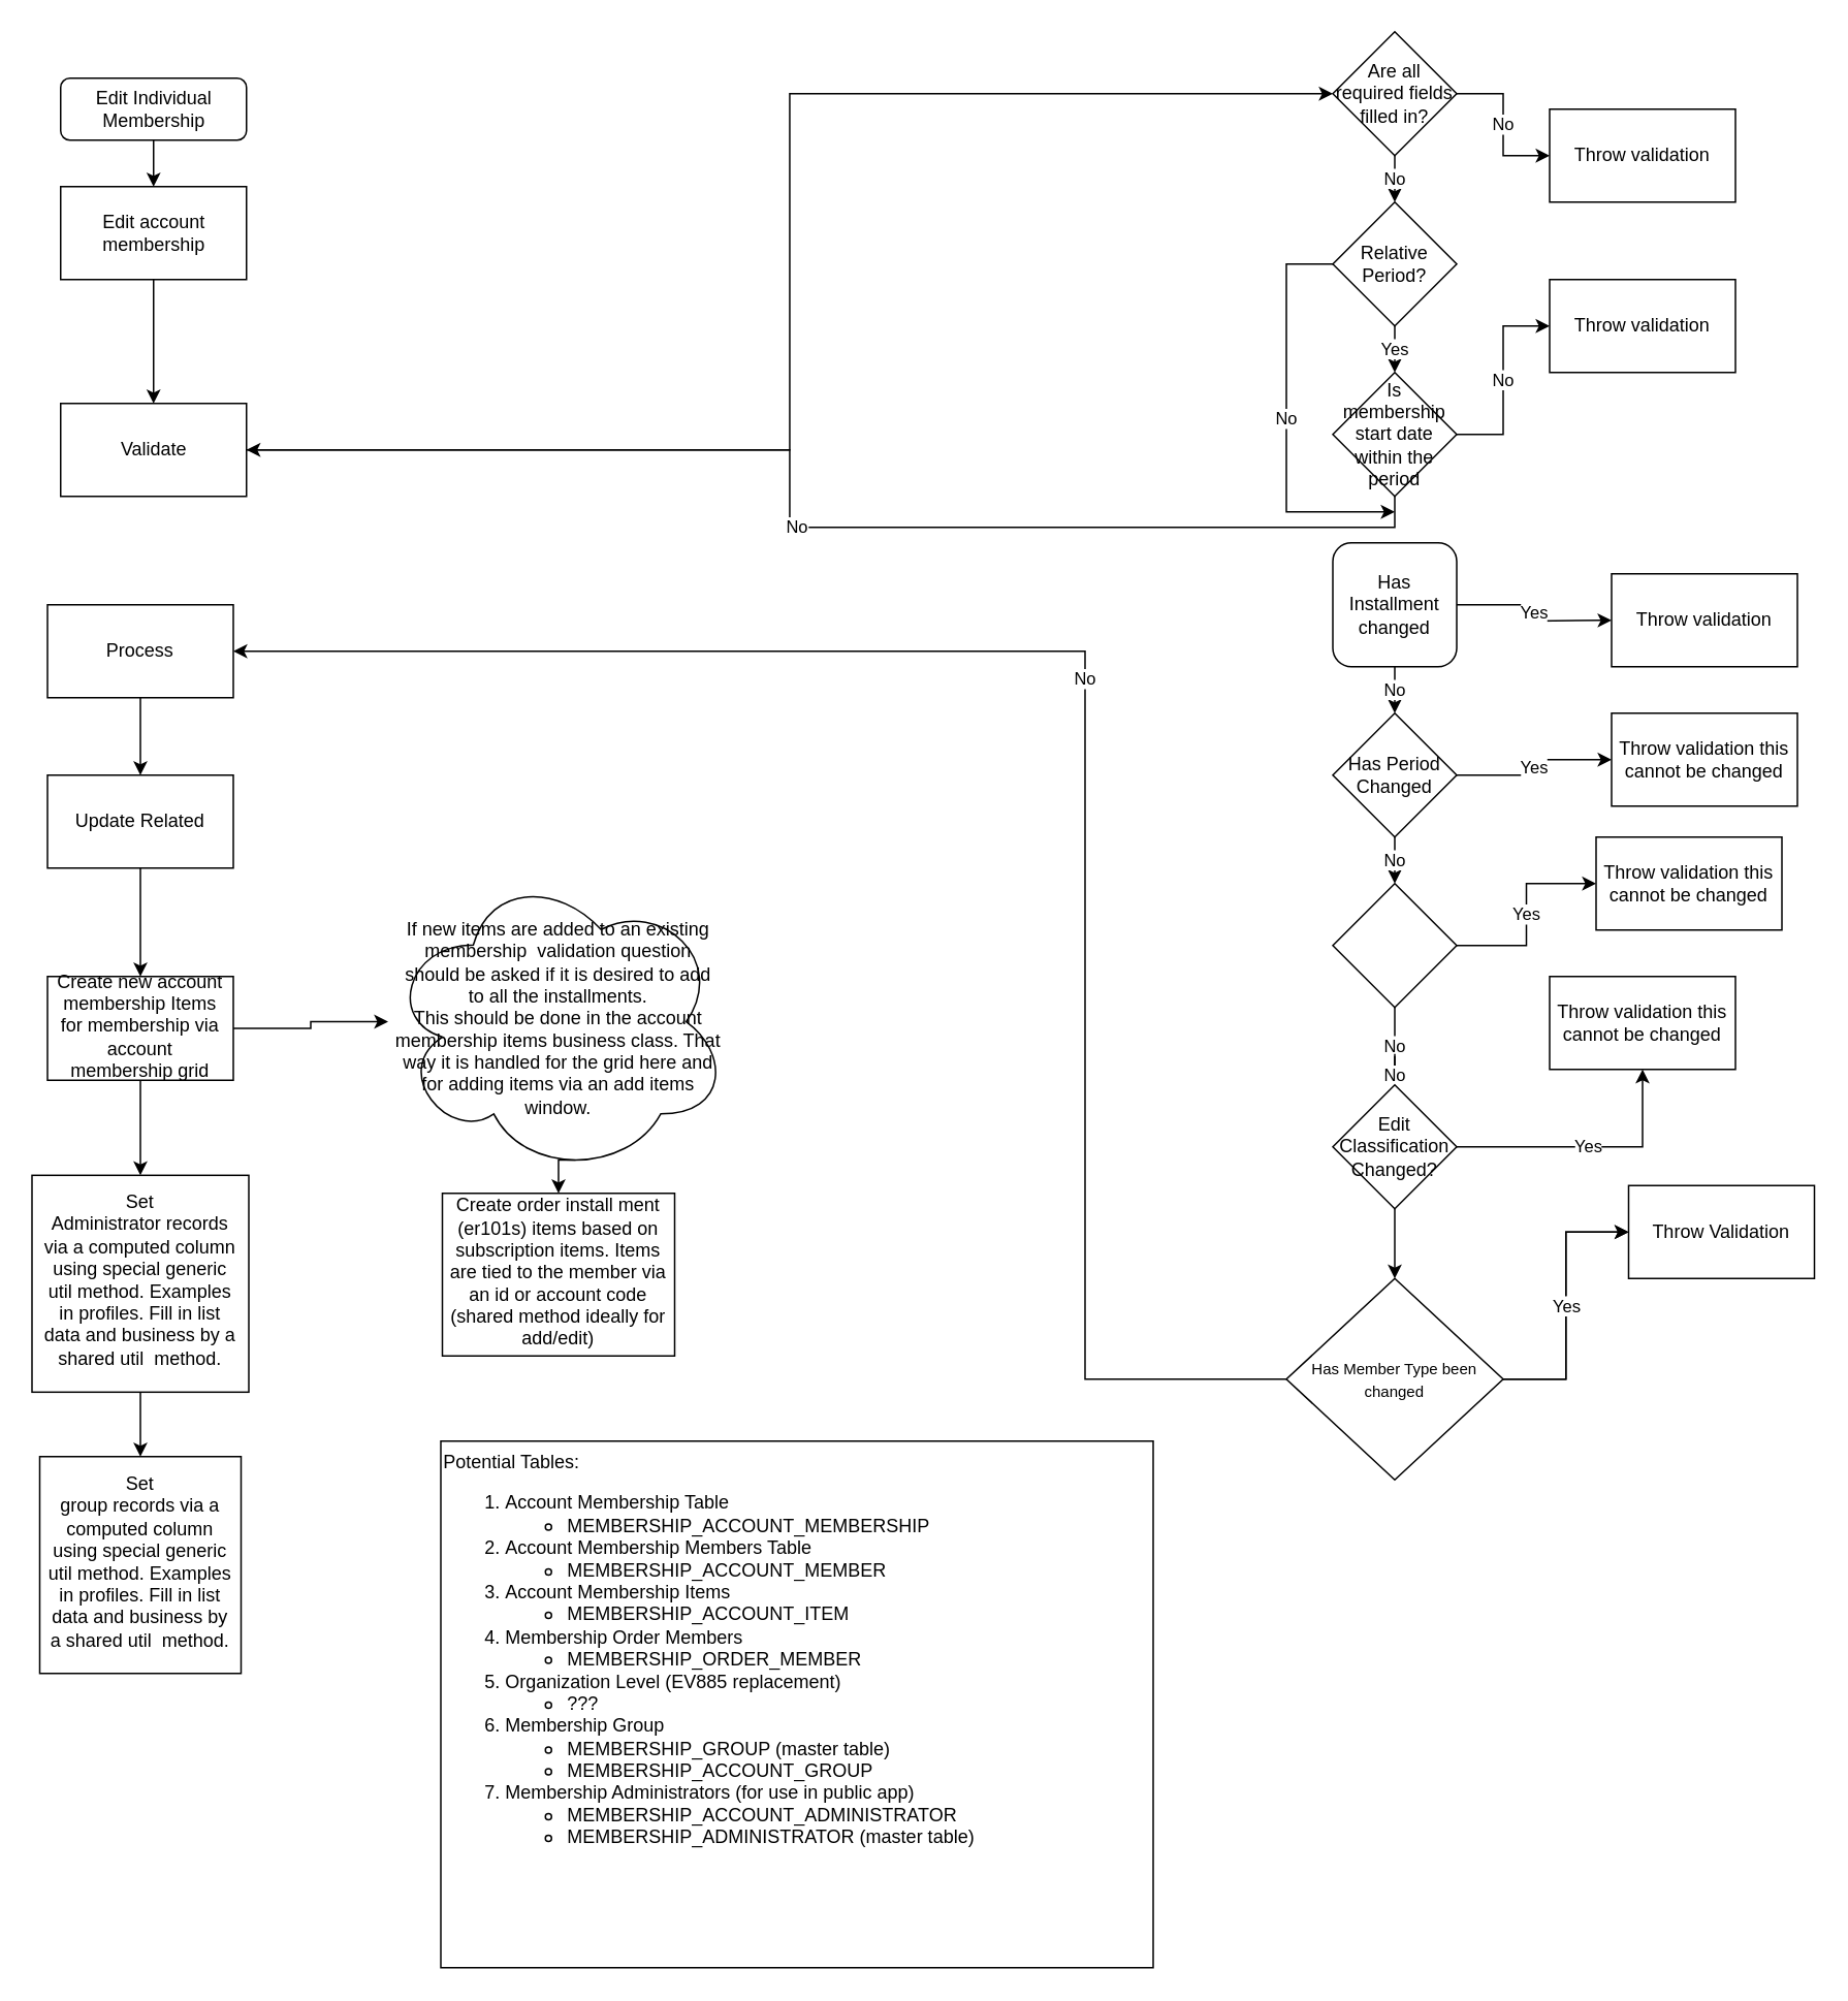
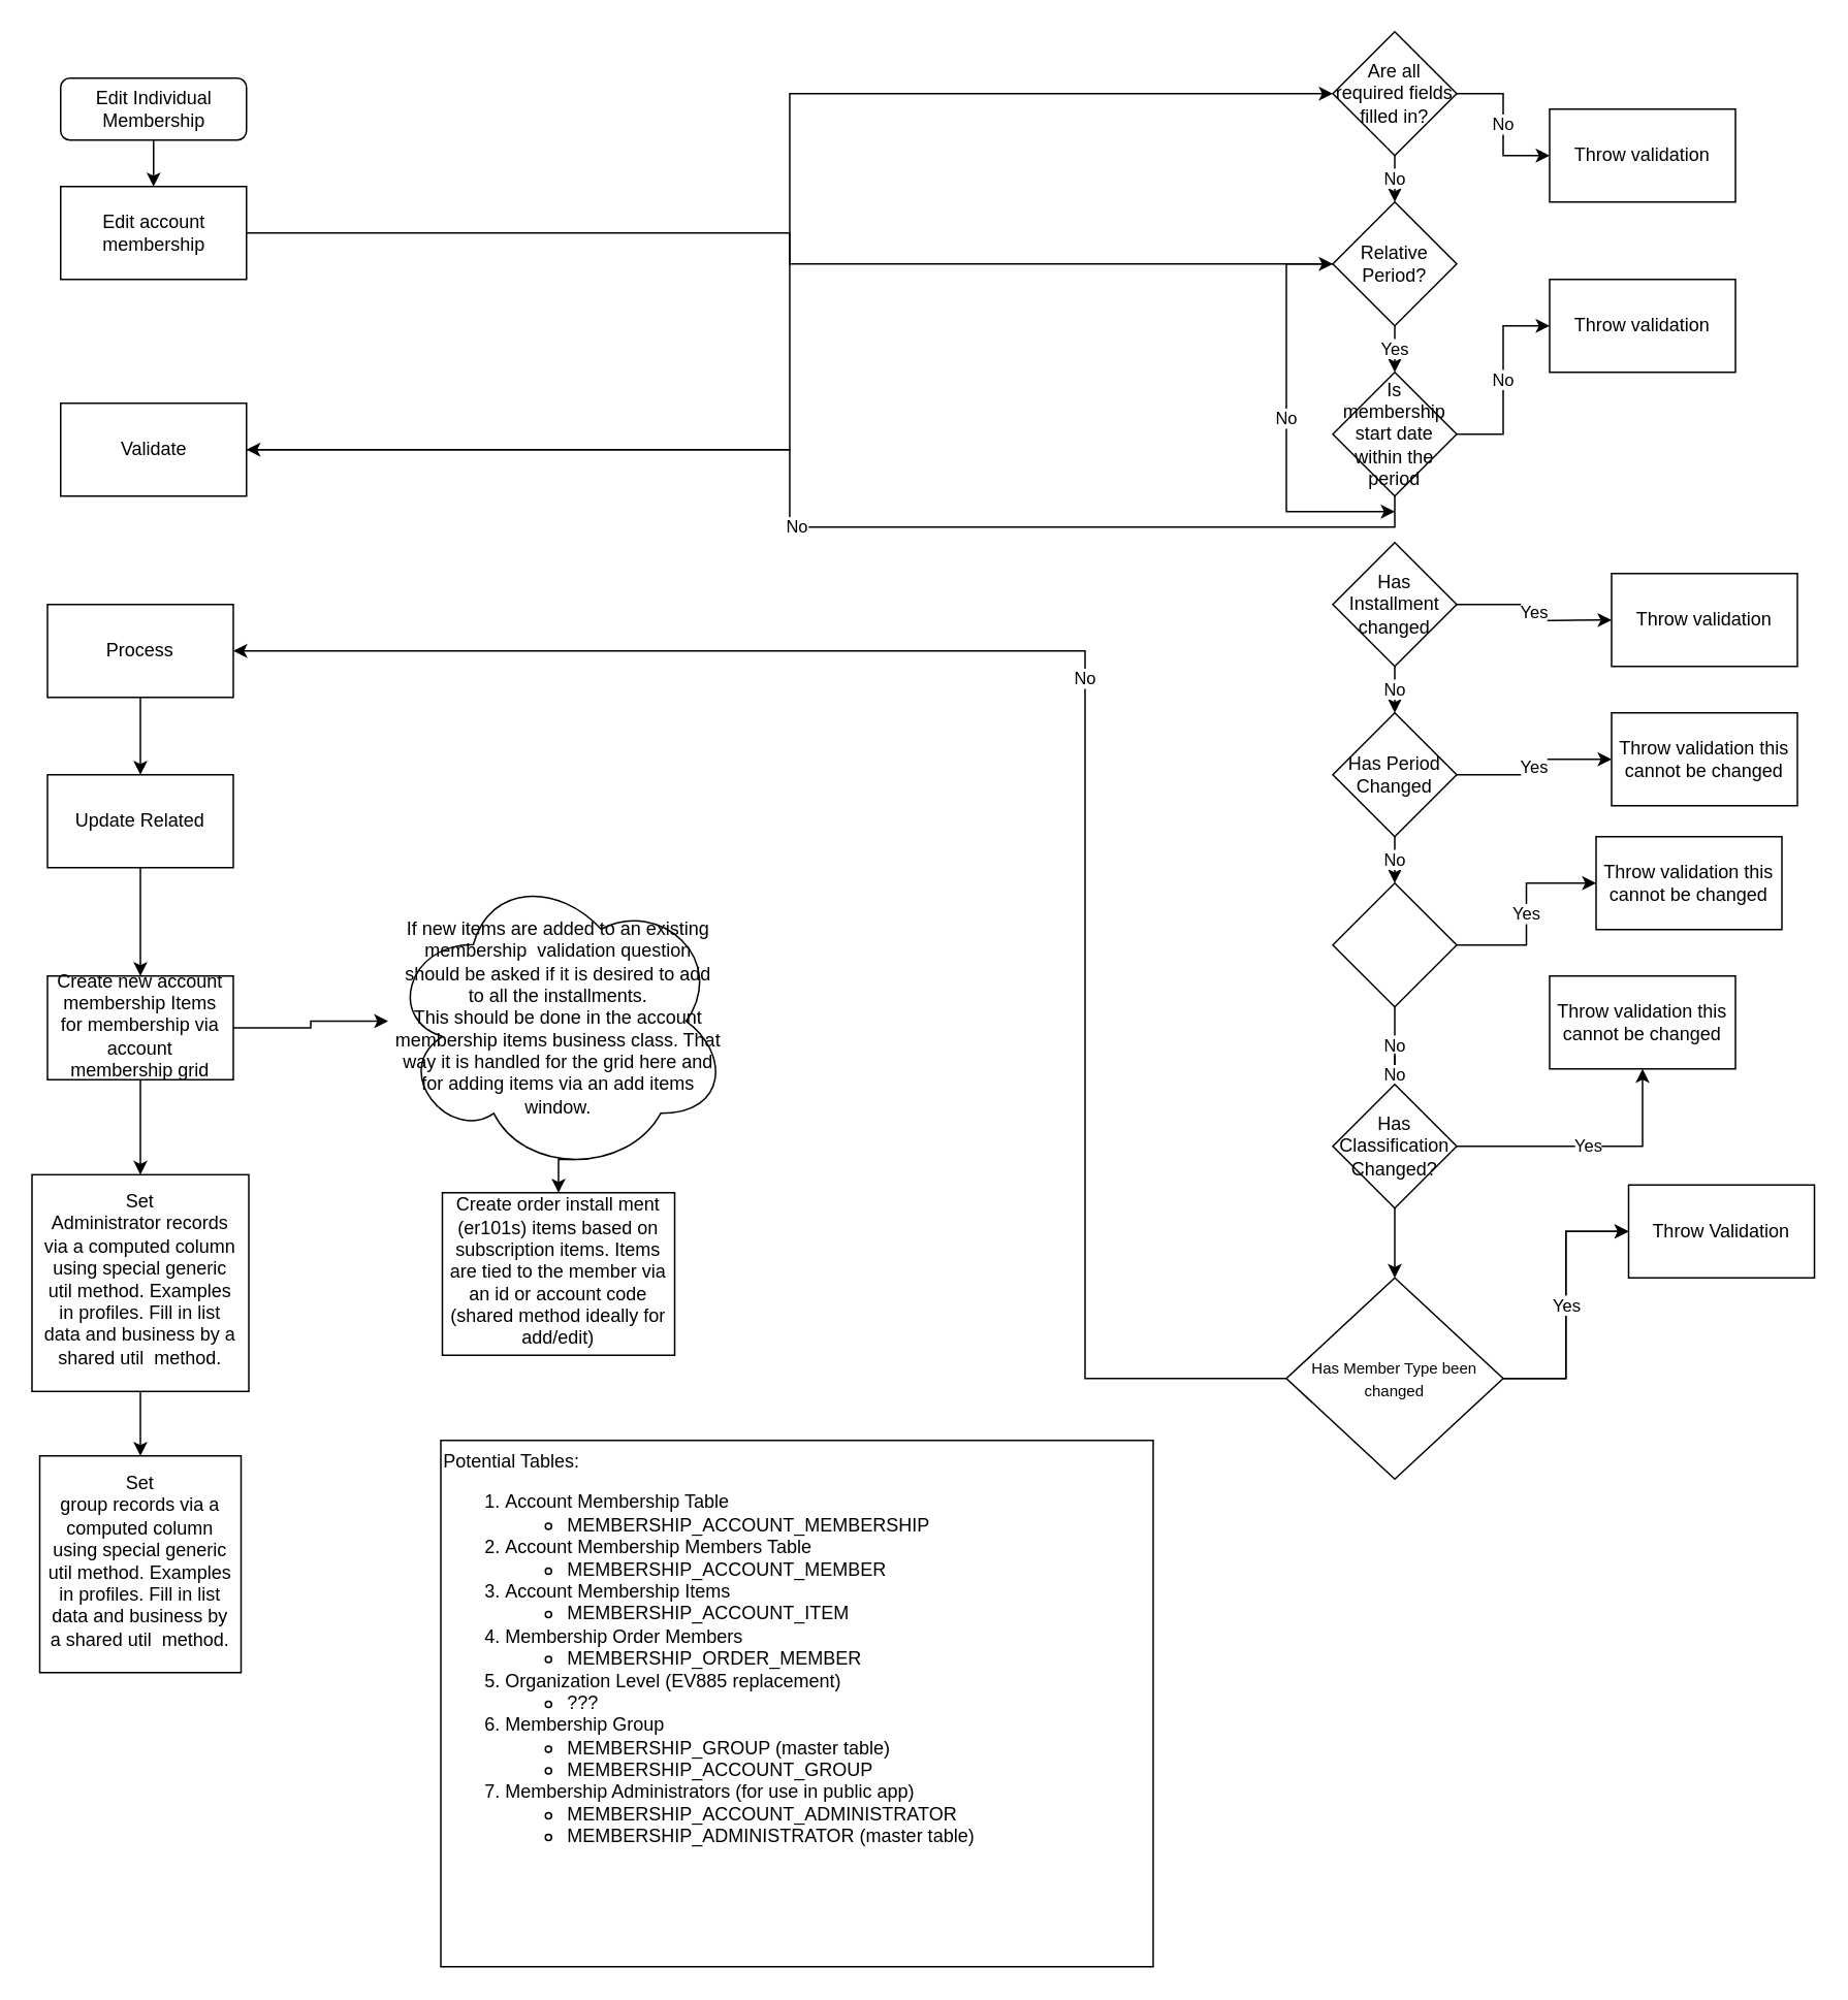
- <mxCell id="9" value="" style="edgeStyle=orthogonalEdgeStyle;rounded=0;orthogonalLoop=1;jettySize=auto;html=1;" parent="1" source="10" target="43" edge="1"><mxGeometry relative="1" as="geometry" /></mxCell>
+ <mxCell id="9" value="" style="edgeStyle=orthogonalEdgeStyle;rounded=0;orthogonalLoop=1;jettySize=auto;html=1;" parent="1" source="10" target="52" edge="1"><mxGeometry relative="1" as="geometry" /></mxCell>
- <mxCell id="28" value="Has Installment changed" style="whiteSpace=wrap;html=1;rounded=1;" parent="1" vertex="1"><mxGeometry x="860" y="350" width="80" height="80" as="geometry" /></mxCell>
+ <mxCell id="28" value="Has Installment changed" style="rhombus;whiteSpace=wrap;html=1;rounded=0;" parent="1" vertex="1"><mxGeometry x="860" y="350" width="80" height="80" as="geometry" /></mxCell>
- <mxCell id="40" value="Edit Classification Changed?" style="rhombus;whiteSpace=wrap;html=1;rounded=0;" parent="1" vertex="1"><mxGeometry x="860" y="700" width="80" height="80" as="geometry" /></mxCell>
+ <mxCell id="40" value="Has Classification Changed?" style="rhombus;whiteSpace=wrap;html=1;rounded=0;" parent="1" vertex="1"><mxGeometry x="860" y="700" width="80" height="80" as="geometry" /></mxCell>
